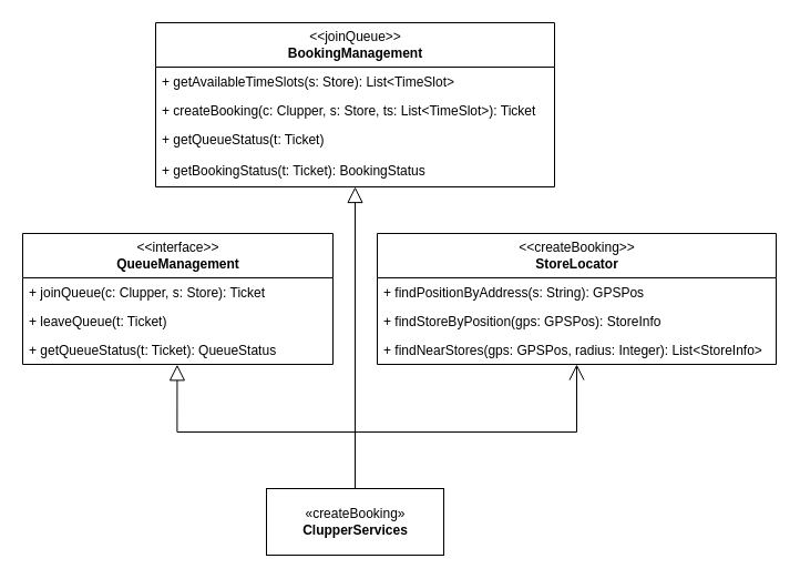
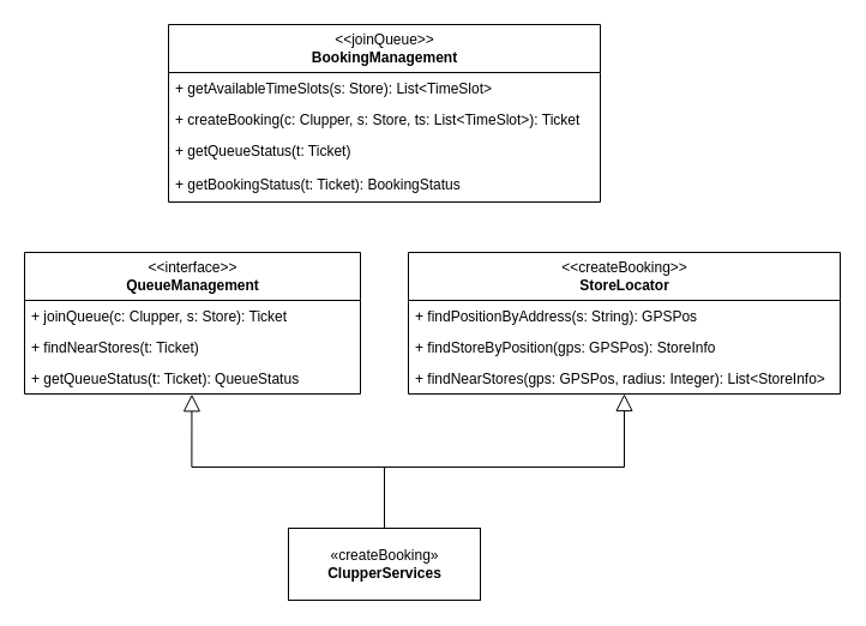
- <mxCell id="6" style="edgeStyle=orthogonalEdgeStyle;rounded=0;jumpSize=6;orthogonalLoop=1;jettySize=auto;html=1;exitX=0.5;exitY=0;exitDx=0;exitDy=0;shadow=0;endArrow=block;endFill=0;endSize=12;entryX=0.5;entryY=1;entryDx=0;entryDy=0;" parent="1" source="9" target="10" edge="1"><mxGeometry relative="1" as="geometry"><mxPoint x="320" y="170" as="targetPoint" /></mxGeometry></mxCell>
- <mxCell id="4" value="+ leaveQueue(t: Ticket)" style="text;strokeColor=none;fillColor=none;align=left;verticalAlign=top;spacingLeft=4;spacingRight=4;overflow=hidden;rotatable=0;points=[[0,0.5],[1,0.5]];portConstraint=eastwest;" parent="2" vertex="1"><mxGeometry y="66" width="280" height="26" as="geometry" /></mxCell>
+ <mxCell id="4" value="+ findNearStores(t: Ticket)" style="text;strokeColor=none;fillColor=none;align=left;verticalAlign=top;spacingLeft=4;spacingRight=4;overflow=hidden;rotatable=0;points=[[0,0.5],[1,0.5]];portConstraint=eastwest;" parent="2" vertex="1"><mxGeometry y="66" width="280" height="26" as="geometry" /></mxCell>
- <mxCell id="8" style="edgeStyle=orthogonalEdgeStyle;rounded=0;jumpSize=6;orthogonalLoop=1;jettySize=auto;html=1;exitX=0.5;exitY=0;exitDx=0;exitDy=0;shadow=0;endArrow=open;endFill=0;endSize=12;entryX=0.5;entryY=1;entryDx=0;entryDy=0;" parent="1" source="9" target="15" edge="1"><mxGeometry relative="1" as="geometry"><mxPoint x="721" y="169" as="targetPoint" /></mxGeometry></mxCell>
+ <mxCell id="8" style="edgeStyle=orthogonalEdgeStyle;rounded=0;jumpSize=6;orthogonalLoop=1;jettySize=auto;html=1;exitX=0.5;exitY=0;exitDx=0;exitDy=0;shadow=0;endArrow=block;endFill=0;endSize=12;entryX=0.5;entryY=1;entryDx=0;entryDy=0;" parent="1" source="9" target="15" edge="1"><mxGeometry relative="1" as="geometry"><mxPoint x="721" y="169" as="targetPoint" /></mxGeometry></mxCell>
